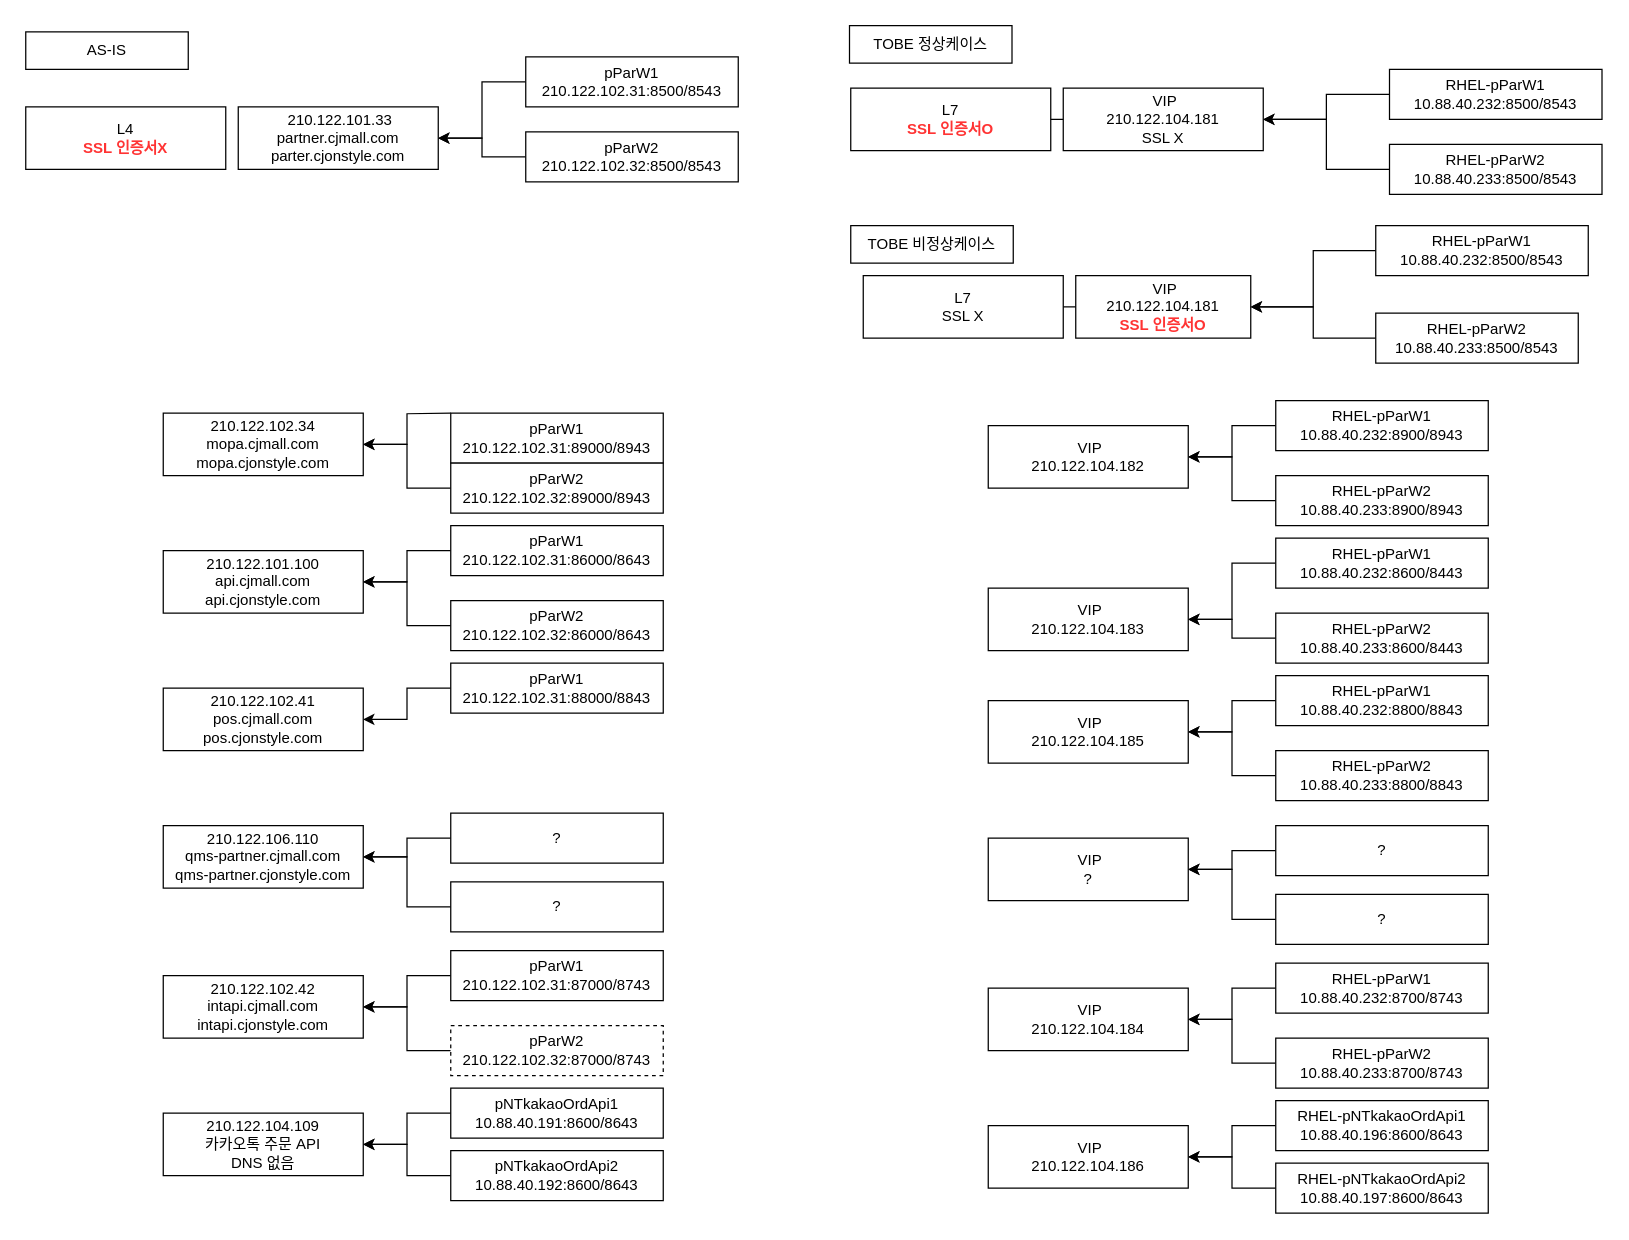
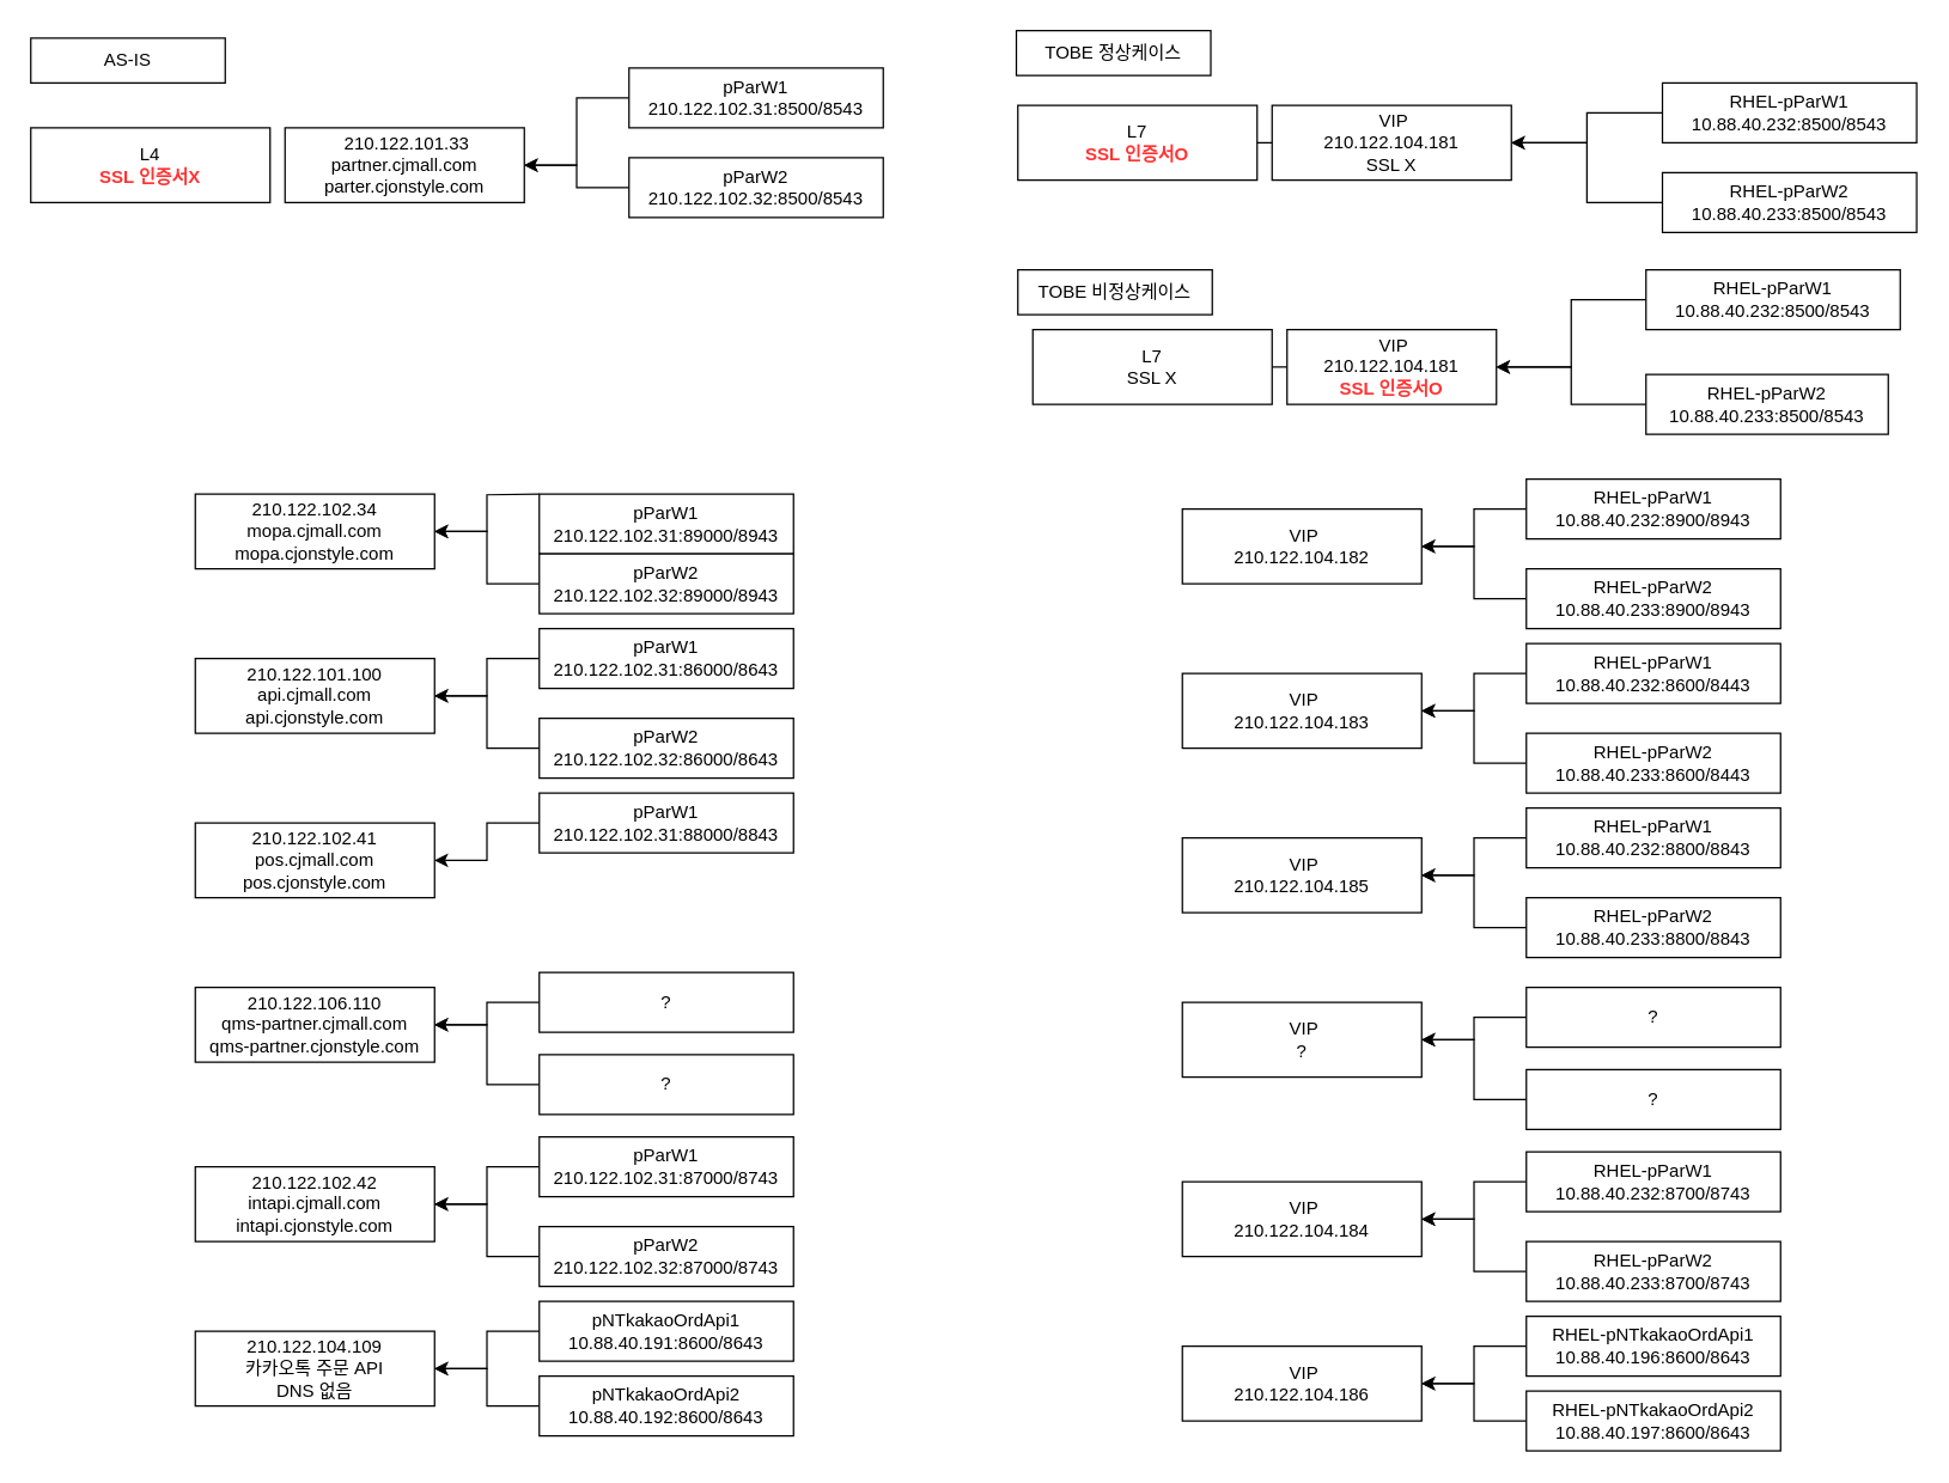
- <mxCell id="37" value="&amp;nbsp;VIP&lt;br&gt;210.122.104.183" style="rounded=0;whiteSpace=wrap;html=1;" parent="1" vertex="1"><mxGeometry x="790" y="470" width="160" height="50" as="geometry" /></mxCell>
+ <mxCell id="37" value="&amp;nbsp;VIP&lt;br&gt;210.122.104.183" style="rounded=0;whiteSpace=wrap;html=1;" parent="1" vertex="1"><mxGeometry x="790" y="450" width="160" height="50" as="geometry" /></mxCell>
- <mxCell id="30" value="&lt;span&gt;pParW2&lt;br&gt;210.122.102.32:87000/8743&lt;/span&gt;" style="rounded=0;whiteSpace=wrap;html=1;dashed=1;" parent="1" vertex="1"><mxGeometry x="360" y="820" width="170" height="40" as="geometry" /></mxCell>
+ <mxCell id="30" value="&lt;span&gt;pParW2&lt;br&gt;210.122.102.32:87000/8743&lt;/span&gt;" style="rounded=0;whiteSpace=wrap;html=1;" parent="1" vertex="1"><mxGeometry x="360" y="820" width="170" height="40" as="geometry" /></mxCell>
